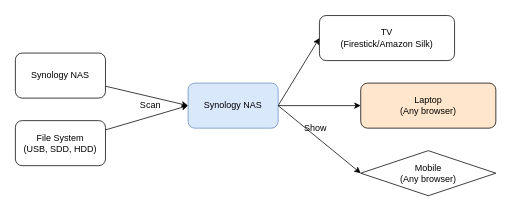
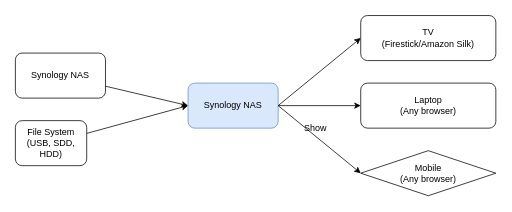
- <mxCell id="6" value="TV&lt;div&gt;(Firestick/Amazon Silk)&lt;/div&gt;" style="rounded=1;whiteSpace=wrap;html=1;" vertex="1" parent="1"><mxGeometry x="425" y="20" width="180" height="60" as="geometry" /></mxCell>
+ <mxCell id="6" value="TV&lt;div&gt;(Firestick/Amazon Silk)&lt;/div&gt;" style="rounded=1;whiteSpace=wrap;html=1;" vertex="1" parent="1"><mxGeometry x="480" y="20" width="180" height="60" as="geometry" /></mxCell>
- <mxCell id="13" value="Scan" style="text;html=1;align=center;verticalAlign=middle;whiteSpace=wrap;rounded=0;" vertex="1" parent="1"><mxGeometry x="170" y="125" width="60" height="30" as="geometry" /></mxCell>
- <mxCell id="7" value="Laptop&lt;div&gt;(Any browser)&lt;/div&gt;" style="rounded=1;whiteSpace=wrap;html=1;fillColor=#ffe6cc;" vertex="1" parent="1"><mxGeometry x="480" y="110" width="180" height="60" as="geometry" /></mxCell>
+ <mxCell id="7" value="Laptop&lt;div&gt;(Any browser)&lt;/div&gt;" style="rounded=1;whiteSpace=wrap;html=1;" vertex="1" parent="1"><mxGeometry x="480" y="110" width="180" height="60" as="geometry" /></mxCell>
- <mxCell id="5" value="File System&lt;div&gt;(USB, SDD, HDD)&lt;/div&gt;" style="rounded=1;whiteSpace=wrap;html=1;" vertex="1" parent="1"><mxGeometry x="20" y="160" width="120" height="60" as="geometry" /></mxCell>
+ <mxCell id="5" value="File System&lt;div&gt;(USB, SDD, HDD)&lt;/div&gt;" style="rounded=1;whiteSpace=wrap;html=1;" vertex="1" parent="1"><mxGeometry x="20" y="160" width="95" height="60" as="geometry" /></mxCell>
